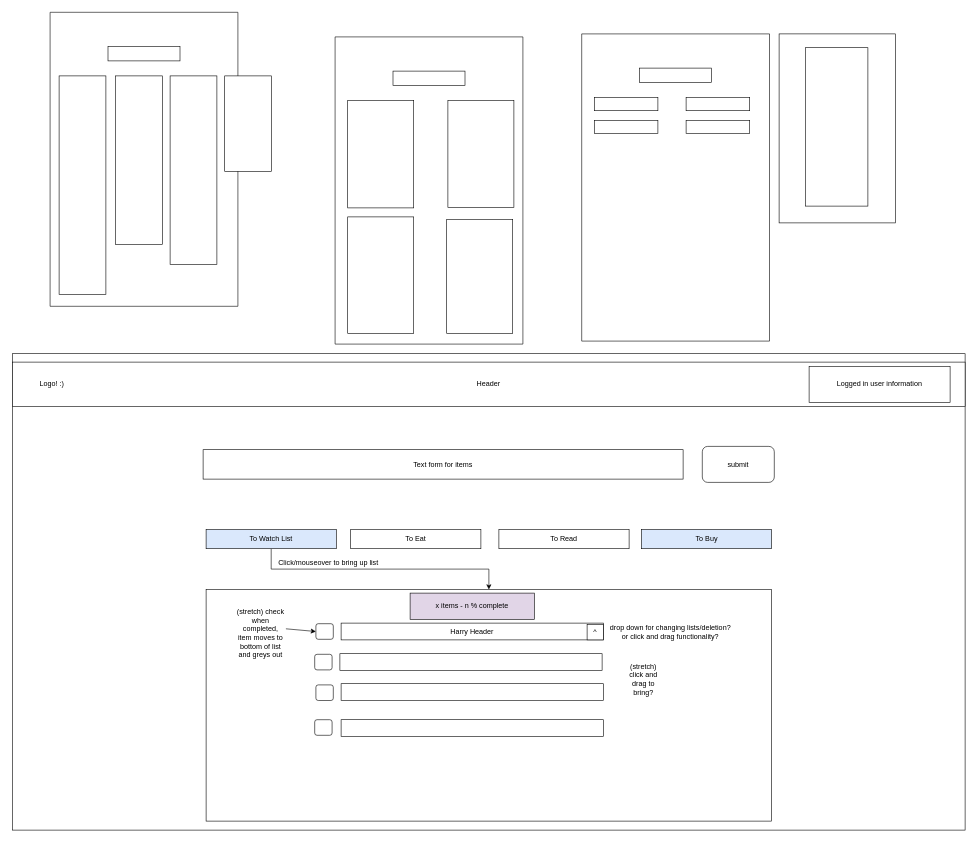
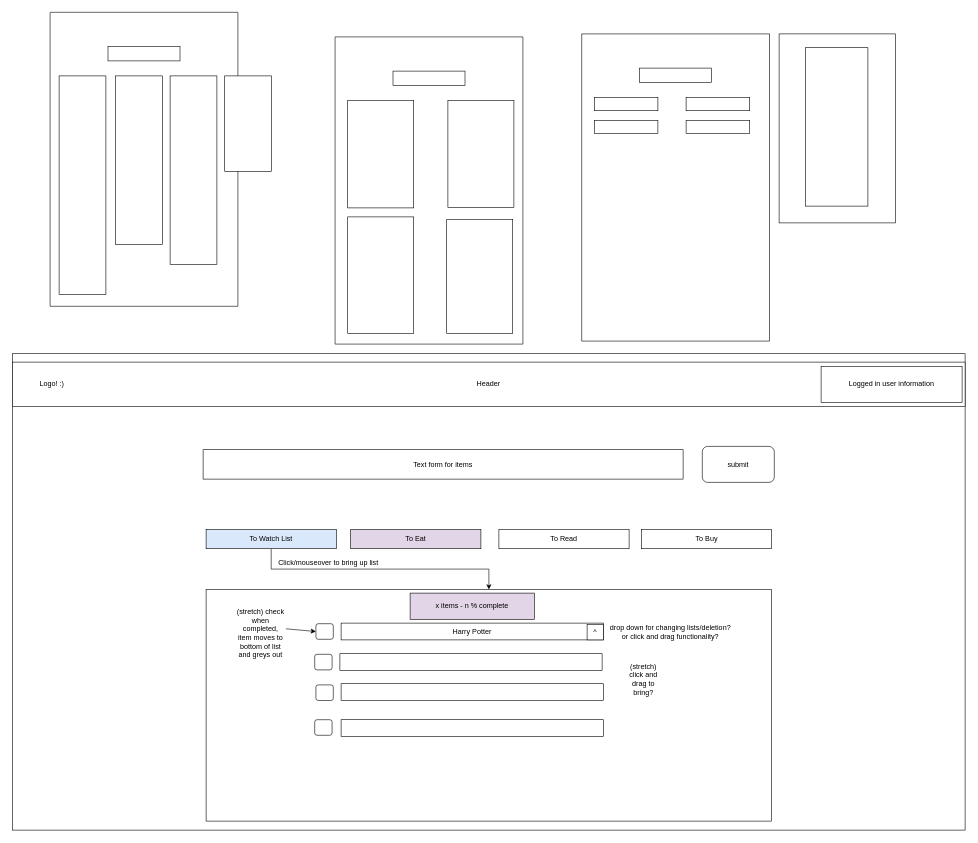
- <mxCell id="40" value="Logged in user information" style="rounded=0;whiteSpace=wrap;html=1;" vertex="1" parent="1"><mxGeometry x="1348" y="610" width="235" height="60" as="geometry" /></mxCell>
+ <mxCell id="40" value="Logged in user information" style="rounded=0;whiteSpace=wrap;html=1;" vertex="1" parent="1"><mxGeometry x="1368" y="610" width="235" height="60" as="geometry" /></mxCell>
- <mxCell id="29" value="To Eat" style="rounded=0;whiteSpace=wrap;html=1;" vertex="1" parent="1"><mxGeometry x="584" y="882" width="217" height="32" as="geometry" /></mxCell>
+ <mxCell id="29" value="To Eat" style="rounded=0;whiteSpace=wrap;html=1;fillColor=#e1d5e7;" vertex="1" parent="1"><mxGeometry x="584" y="882" width="217" height="32" as="geometry" /></mxCell>
- <mxCell id="27" value="To Buy" style="rounded=0;whiteSpace=wrap;html=1;fillColor=#dae8fc;" vertex="1" parent="1"><mxGeometry x="1068.5" y="882" width="217" height="32" as="geometry" /></mxCell>
+ <mxCell id="27" value="To Buy" style="rounded=0;whiteSpace=wrap;html=1;" vertex="1" parent="1"><mxGeometry x="1068.5" y="882" width="217" height="32" as="geometry" /></mxCell>
- <mxCell id="32" value="Harry Header" style="rounded=0;whiteSpace=wrap;html=1;" vertex="1" parent="1"><mxGeometry x="568" y="1038" width="437" height="28" as="geometry" /></mxCell>
+ <mxCell id="32" value="Harry Potter" style="rounded=0;whiteSpace=wrap;html=1;" vertex="1" parent="1"><mxGeometry x="568" y="1038" width="437" height="28" as="geometry" /></mxCell>
